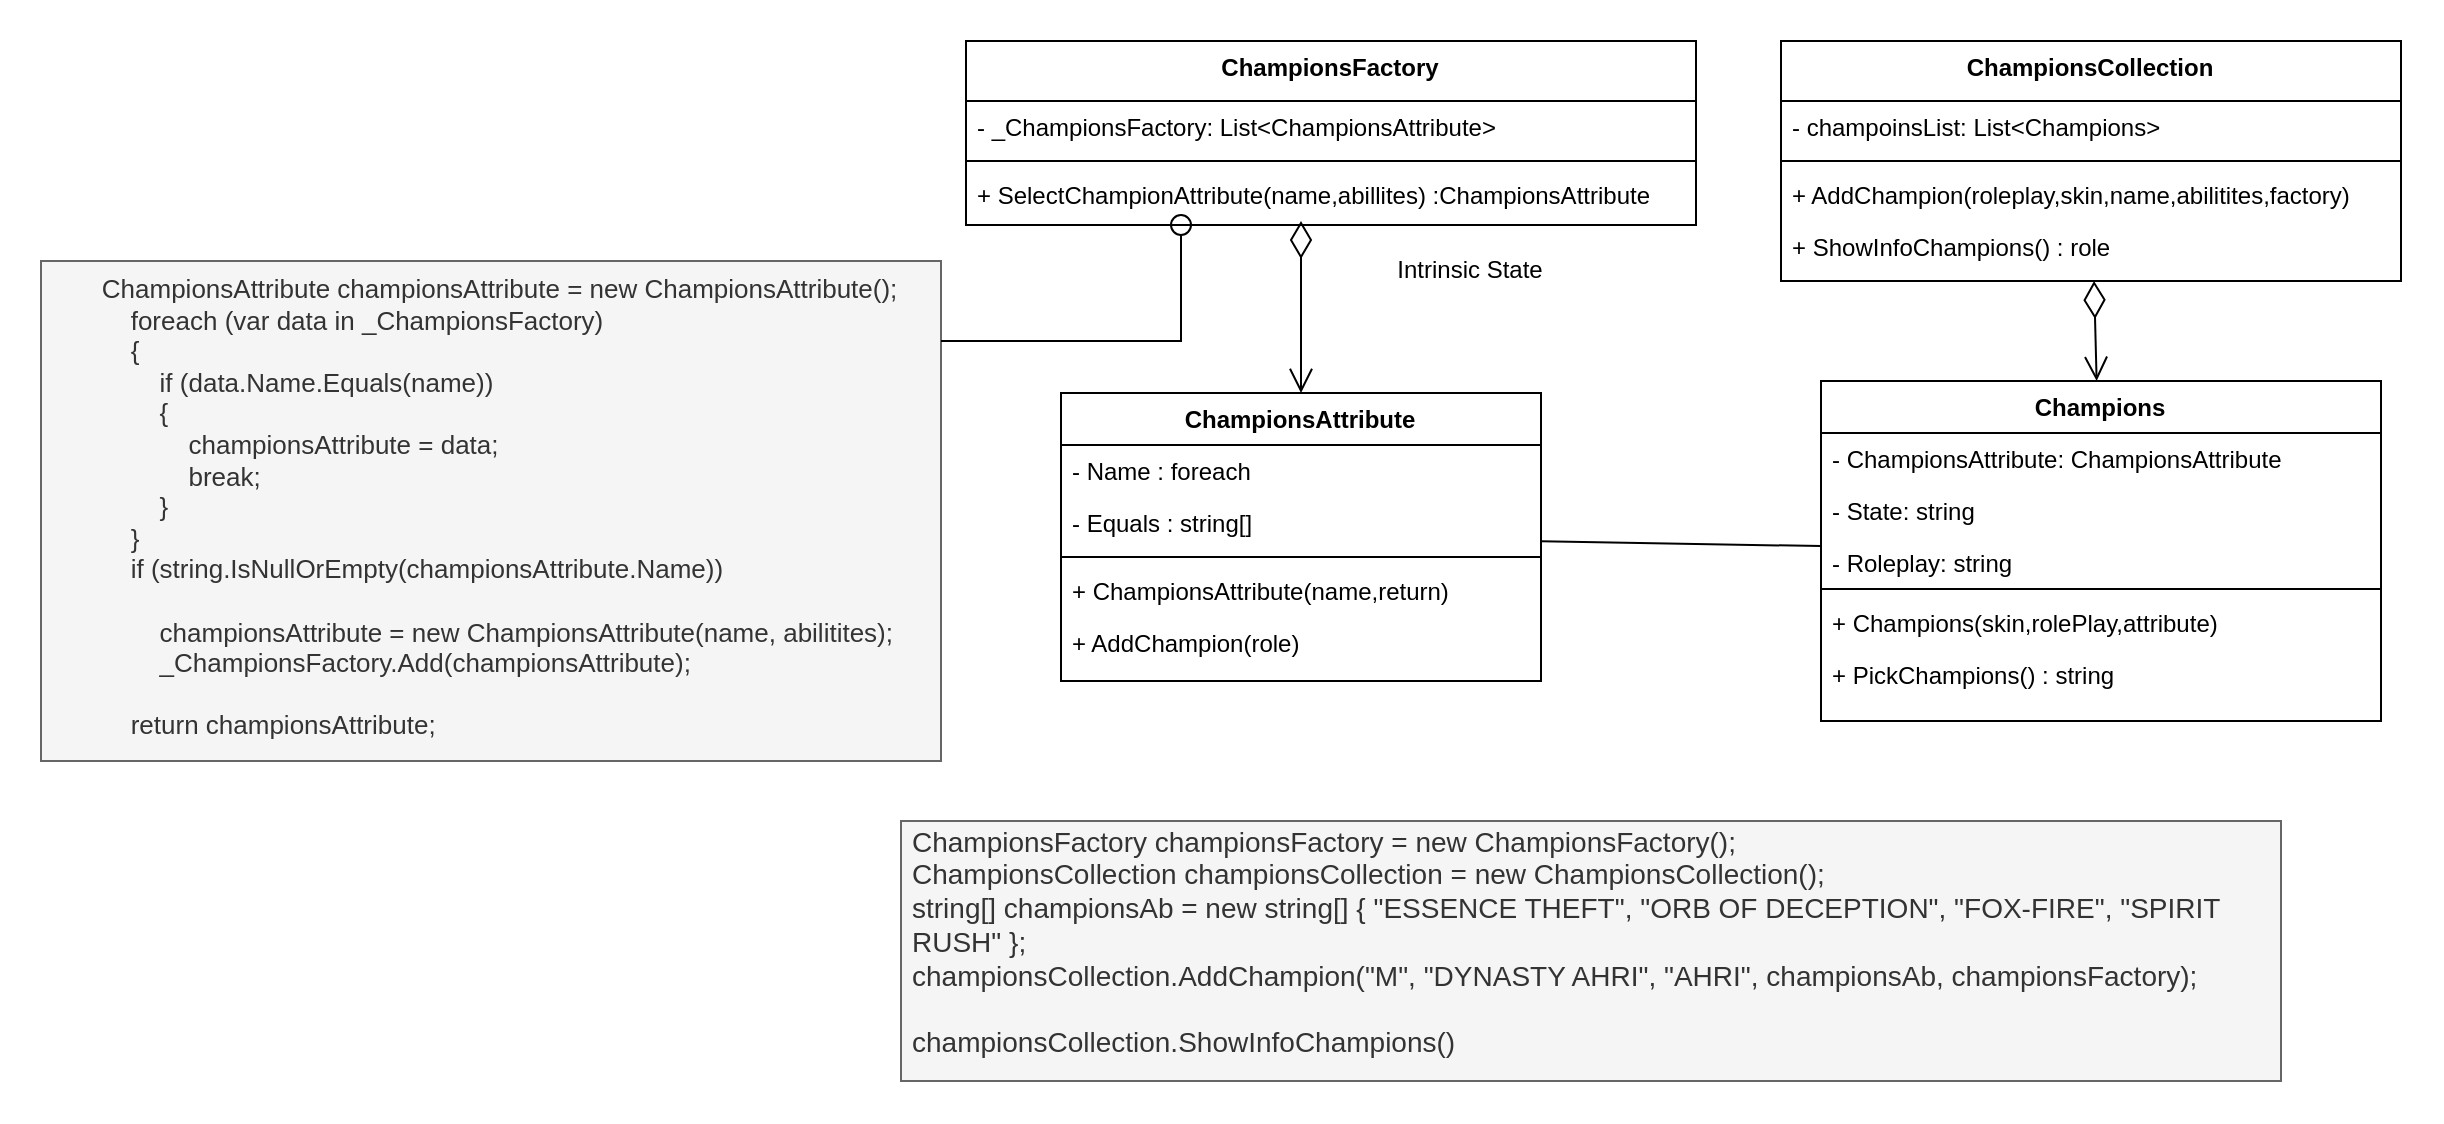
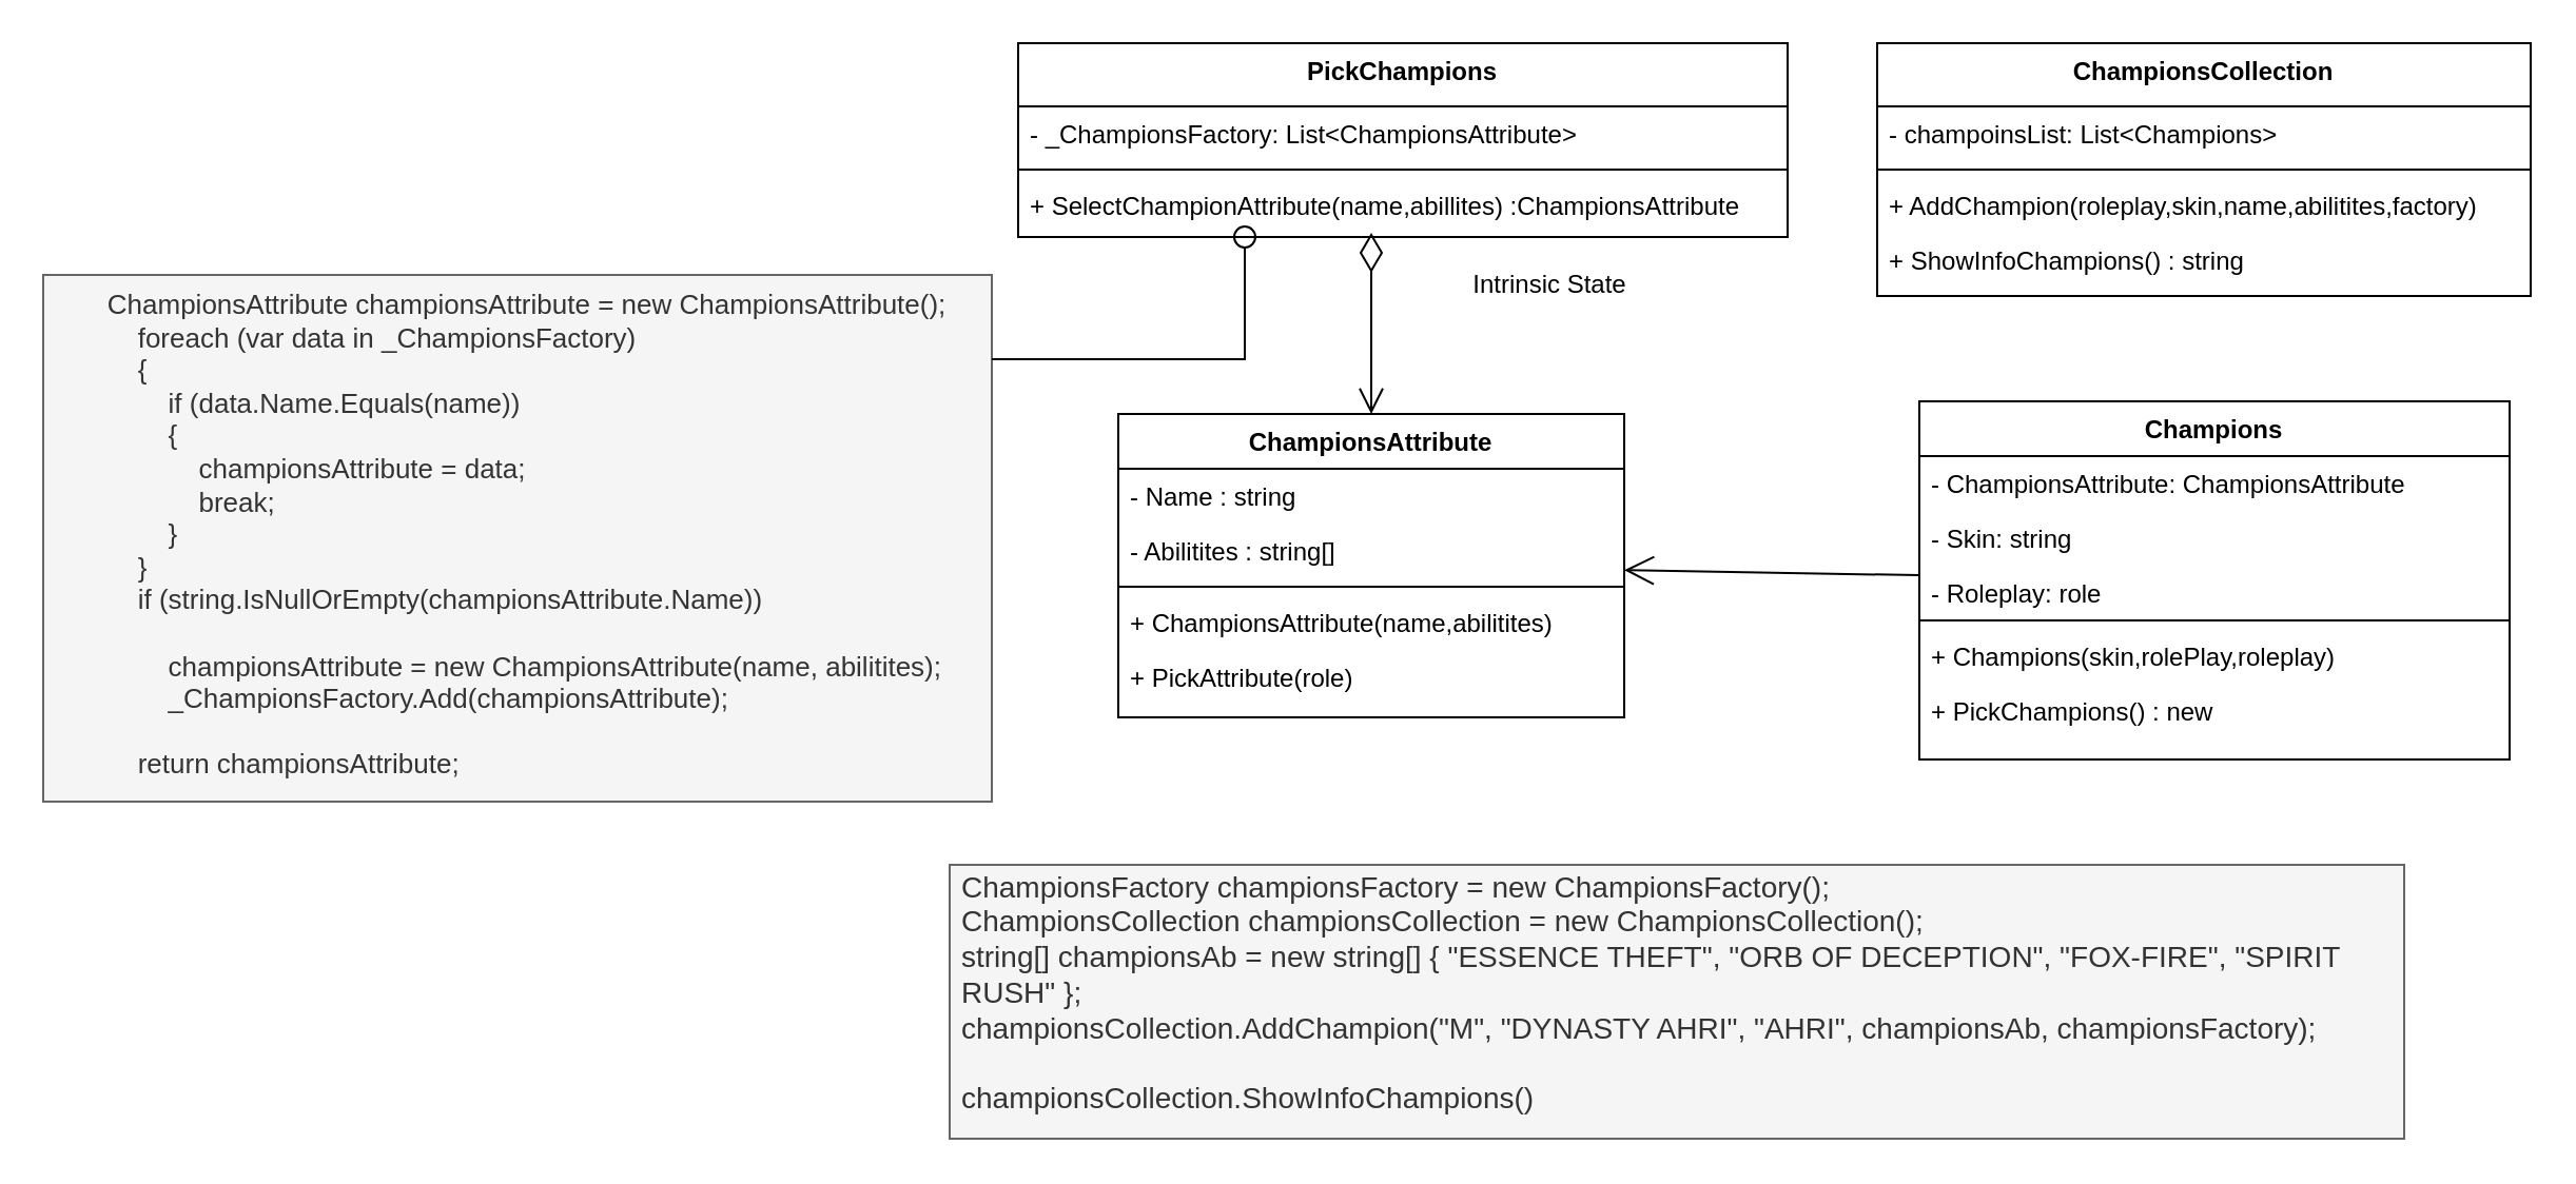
- <mxCell id="15" value="ChampionsFactory" style="swimlane;fontStyle=1;align=center;verticalAlign=top;childLayout=stackLayout;horizontal=1;startSize=30;horizontalStack=0;resizeParent=1;resizeLast=0;collapsible=1;marginBottom=0;rounded=0;shadow=0;strokeWidth=1;" parent="1" vertex="1"><mxGeometry x="482.5" y="20" width="365" height="92" as="geometry"><mxRectangle x="550" y="140" width="160" height="26" as="alternateBounds" /></mxGeometry></mxCell>
+ <mxCell id="15" value="PickChampions" style="swimlane;fontStyle=1;align=center;verticalAlign=top;childLayout=stackLayout;horizontal=1;startSize=30;horizontalStack=0;resizeParent=1;resizeLast=0;collapsible=1;marginBottom=0;rounded=0;shadow=0;strokeWidth=1;" parent="1" vertex="1"><mxGeometry x="482.5" y="20" width="365" height="92" as="geometry"><mxRectangle x="550" y="140" width="160" height="26" as="alternateBounds" /></mxGeometry></mxCell>
- <mxCell id="24" value="+ ShowInfoChampions() : role" style="text;align=left;verticalAlign=top;spacingLeft=4;spacingRight=4;overflow=hidden;rotatable=0;points=[[0,0.5],[1,0.5]];portConstraint=eastwest;" parent="20" vertex="1"><mxGeometry y="90" width="310" height="26" as="geometry" /></mxCell>
+ <mxCell id="24" value="+ ShowInfoChampions() : string" style="text;align=left;verticalAlign=top;spacingLeft=4;spacingRight=4;overflow=hidden;rotatable=0;points=[[0,0.5],[1,0.5]];portConstraint=eastwest;" parent="20" vertex="1"><mxGeometry y="90" width="310" height="26" as="geometry" /></mxCell>
- <mxCell id="25" value="" style="endArrow=diamondThin;shadow=0;strokeWidth=1;rounded=0;endFill=0;elbow=vertical;startArrow=open;startFill=0;endSize=16;startSize=10;" parent="1" source="2" target="20" edge="1"><mxGeometry x="0.5" y="41" relative="1" as="geometry"><mxPoint x="969.5" y="230" as="sourcePoint" /><mxPoint x="969.5" y="162" as="targetPoint" /><mxPoint x="-40" y="32" as="offset" /></mxGeometry></mxCell>
- <mxCell id="10" value="- Name : foreach" style="text;align=left;verticalAlign=top;spacingLeft=4;spacingRight=4;overflow=hidden;rotatable=0;points=[[0,0.5],[1,0.5]];portConstraint=eastwest;" parent="9" vertex="1"><mxGeometry y="26" width="240" height="26" as="geometry" /></mxCell>
+ <mxCell id="10" value="- Name : string" style="text;align=left;verticalAlign=top;spacingLeft=4;spacingRight=4;overflow=hidden;rotatable=0;points=[[0,0.5],[1,0.5]];portConstraint=eastwest;" parent="9" vertex="1"><mxGeometry y="26" width="240" height="26" as="geometry" /></mxCell>
- <mxCell id="4" value="- State: string" style="text;align=left;verticalAlign=top;spacingLeft=4;spacingRight=4;overflow=hidden;rotatable=0;points=[[0,0.5],[1,0.5]];portConstraint=eastwest;" parent="2" vertex="1"><mxGeometry y="52" width="280" height="26" as="geometry" /></mxCell>
+ <mxCell id="4" value="- Skin: string" style="text;align=left;verticalAlign=top;spacingLeft=4;spacingRight=4;overflow=hidden;rotatable=0;points=[[0,0.5],[1,0.5]];portConstraint=eastwest;" parent="2" vertex="1"><mxGeometry y="52" width="280" height="26" as="geometry" /></mxCell>
- <mxCell id="11" value="- Equals : string[]" style="text;align=left;verticalAlign=top;spacingLeft=4;spacingRight=4;overflow=hidden;rotatable=0;points=[[0,0.5],[1,0.5]];portConstraint=eastwest;rounded=0;shadow=0;html=0;" parent="9" vertex="1"><mxGeometry y="52" width="240" height="26" as="geometry" /></mxCell>
+ <mxCell id="11" value="- Abilitites : string[]" style="text;align=left;verticalAlign=top;spacingLeft=4;spacingRight=4;overflow=hidden;rotatable=0;points=[[0,0.5],[1,0.5]];portConstraint=eastwest;rounded=0;shadow=0;html=0;" parent="9" vertex="1"><mxGeometry y="52" width="240" height="26" as="geometry" /></mxCell>
- <mxCell id="26" value="" style="endArrow=none;endFill=1;endSize=12;html=1;rounded=0;" parent="1" source="2" target="9" edge="1"><mxGeometry width="160" relative="1" as="geometry"><mxPoint x="680" y="470" as="sourcePoint" /><mxPoint x="840" y="470" as="targetPoint" /></mxGeometry></mxCell>
+ <mxCell id="26" value="" style="endArrow=open;endFill=1;endSize=12;html=1;rounded=0;" parent="1" source="2" target="9" edge="1"><mxGeometry width="160" relative="1" as="geometry"><mxPoint x="680" y="470" as="sourcePoint" /><mxPoint x="840" y="470" as="targetPoint" /></mxGeometry></mxCell>
- <mxCell id="5" value="- Roleplay: string" style="text;align=left;verticalAlign=top;spacingLeft=4;spacingRight=4;overflow=hidden;rotatable=0;points=[[0,0.5],[1,0.5]];portConstraint=eastwest;" parent="2" vertex="1"><mxGeometry y="78" width="280" height="22" as="geometry" /></mxCell>
+ <mxCell id="5" value="- Roleplay: role" style="text;align=left;verticalAlign=top;spacingLeft=4;spacingRight=4;overflow=hidden;rotatable=0;points=[[0,0.5],[1,0.5]];portConstraint=eastwest;" parent="2" vertex="1"><mxGeometry y="78" width="280" height="22" as="geometry" /></mxCell>
- <mxCell id="13" value="+ ChampionsAttribute(name,return)" style="text;align=left;verticalAlign=top;spacingLeft=4;spacingRight=4;overflow=hidden;rotatable=0;points=[[0,0.5],[1,0.5]];portConstraint=eastwest;rounded=0;shadow=0;html=0;" parent="9" vertex="1"><mxGeometry y="86" width="240" height="26" as="geometry" /></mxCell>
+ <mxCell id="13" value="+ ChampionsAttribute(name,abilitites)" style="text;align=left;verticalAlign=top;spacingLeft=4;spacingRight=4;overflow=hidden;rotatable=0;points=[[0,0.5],[1,0.5]];portConstraint=eastwest;rounded=0;shadow=0;html=0;" parent="9" vertex="1"><mxGeometry y="86" width="240" height="26" as="geometry" /></mxCell>
- <mxCell id="7" value="+ Champions(skin,rolePlay,attribute)" style="text;align=left;verticalAlign=top;spacingLeft=4;spacingRight=4;overflow=hidden;rotatable=0;points=[[0,0.5],[1,0.5]];portConstraint=eastwest;" parent="2" vertex="1"><mxGeometry y="108" width="280" height="26" as="geometry" /></mxCell>
+ <mxCell id="7" value="+ Champions(skin,rolePlay,roleplay)" style="text;align=left;verticalAlign=top;spacingLeft=4;spacingRight=4;overflow=hidden;rotatable=0;points=[[0,0.5],[1,0.5]];portConstraint=eastwest;" parent="2" vertex="1"><mxGeometry y="108" width="280" height="26" as="geometry" /></mxCell>
- <mxCell id="14" value="+ AddChampion(role)" style="text;align=left;verticalAlign=top;spacingLeft=4;spacingRight=4;overflow=hidden;rotatable=0;points=[[0,0.5],[1,0.5]];portConstraint=eastwest;" parent="9" vertex="1"><mxGeometry y="112" width="240" height="26" as="geometry" /></mxCell>
+ <mxCell id="14" value="+ PickAttribute(role)" style="text;align=left;verticalAlign=top;spacingLeft=4;spacingRight=4;overflow=hidden;rotatable=0;points=[[0,0.5],[1,0.5]];portConstraint=eastwest;" parent="9" vertex="1"><mxGeometry y="112" width="240" height="26" as="geometry" /></mxCell>
- <mxCell id="8" value="+ PickChampions() : string" style="text;align=left;verticalAlign=top;spacingLeft=4;spacingRight=4;overflow=hidden;rotatable=0;points=[[0,0.5],[1,0.5]];portConstraint=eastwest;" parent="2" vertex="1"><mxGeometry y="134" width="280" height="26" as="geometry" /></mxCell>
+ <mxCell id="8" value="+ PickChampions() : new" style="text;align=left;verticalAlign=top;spacingLeft=4;spacingRight=4;overflow=hidden;rotatable=0;points=[[0,0.5],[1,0.5]];portConstraint=eastwest;" parent="2" vertex="1"><mxGeometry y="134" width="280" height="26" as="geometry" /></mxCell>
